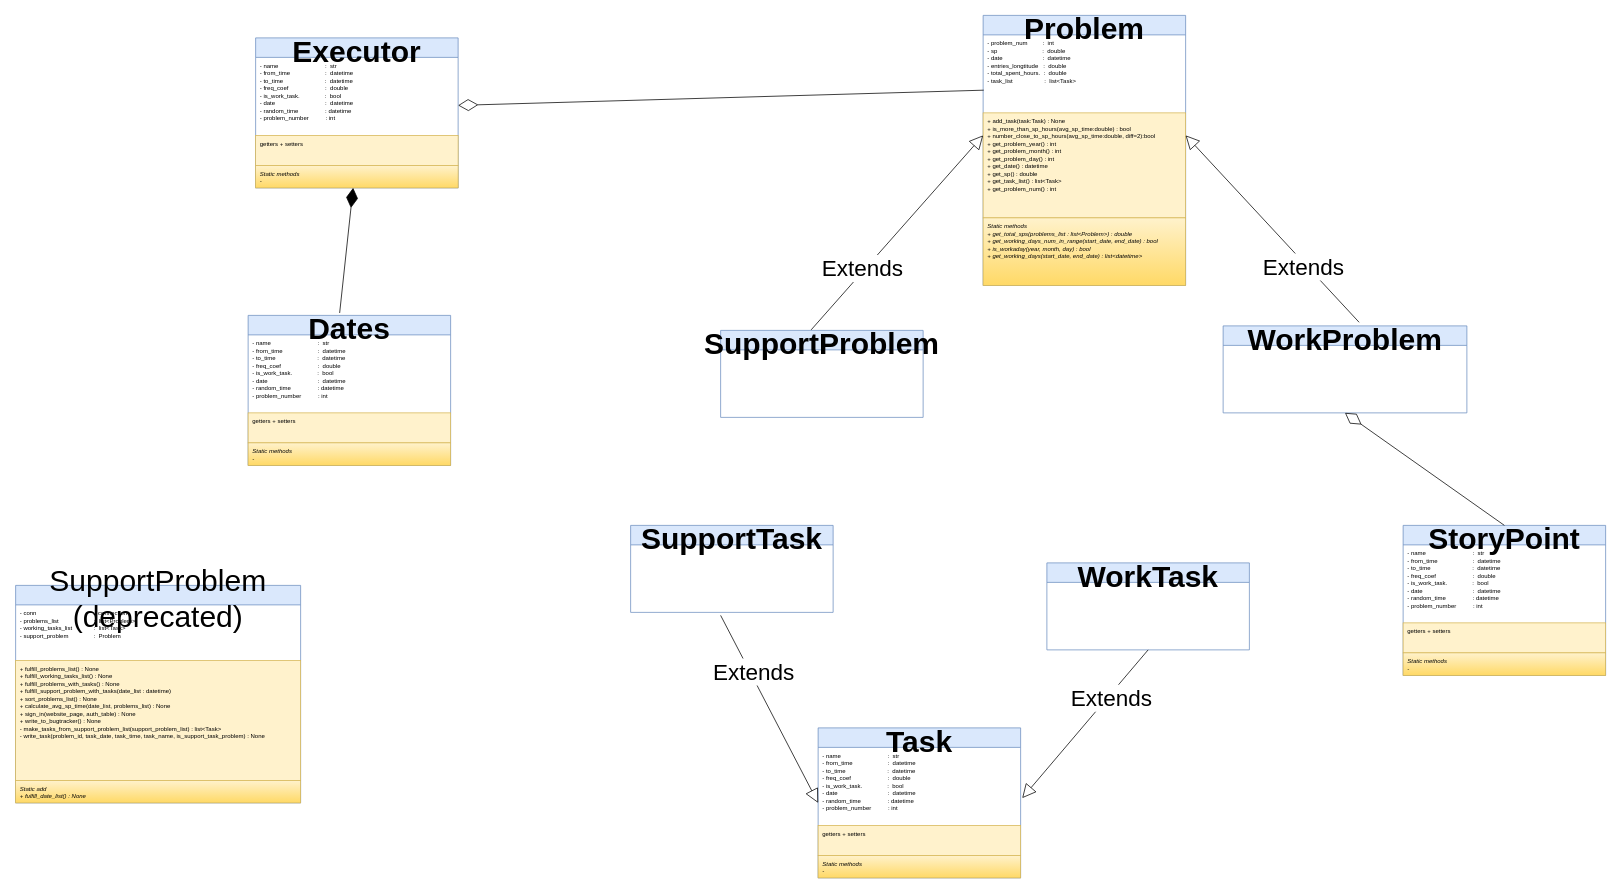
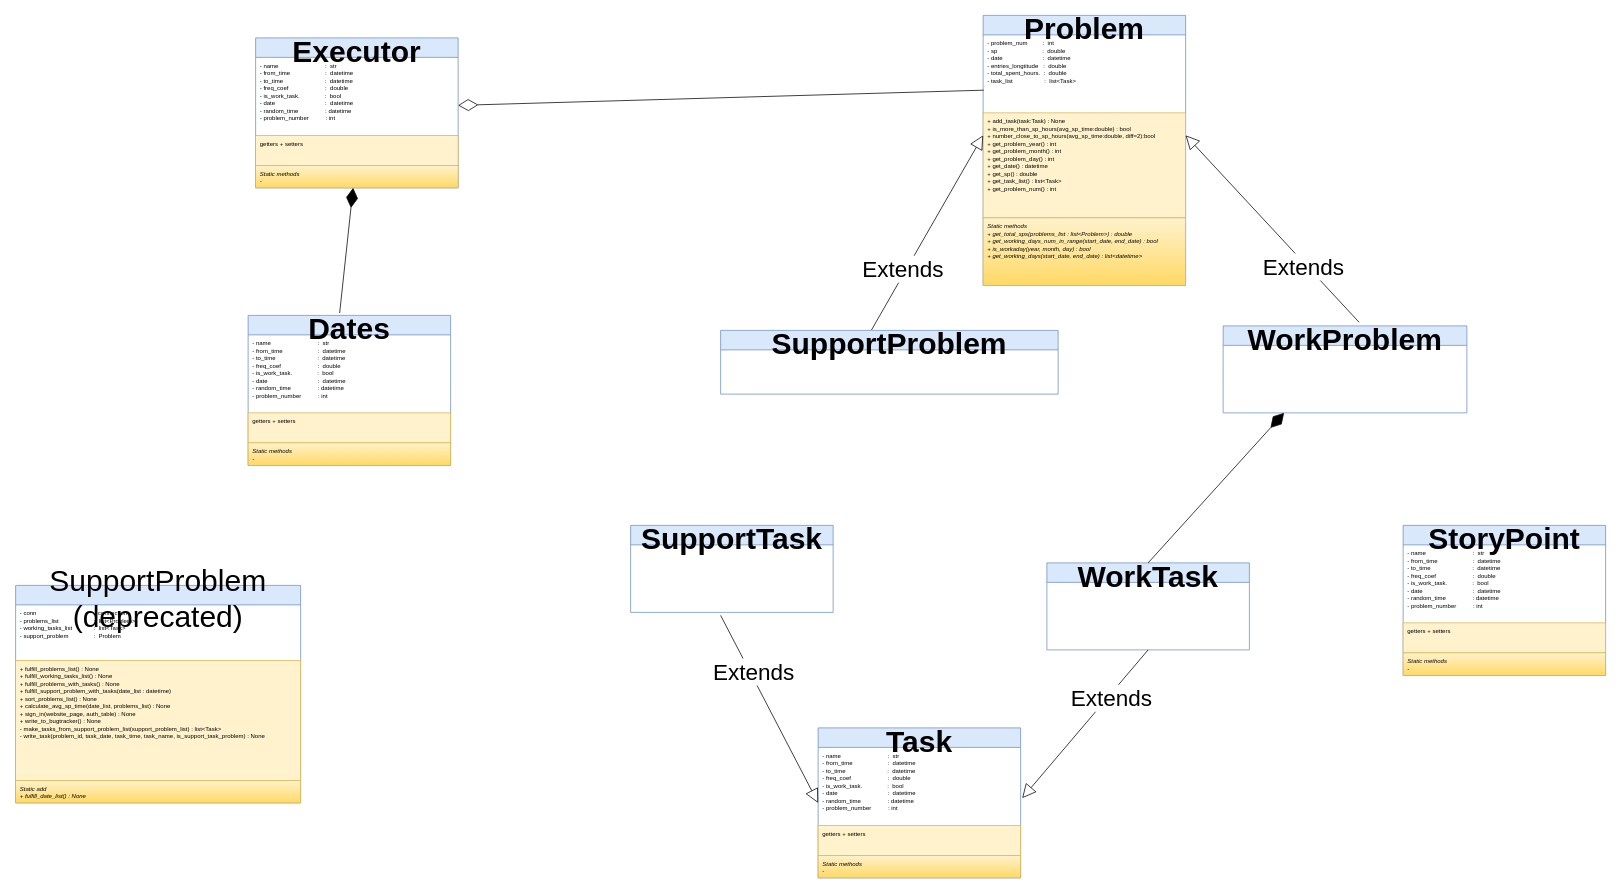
- <mxCell id="28" value="SupportProblem" style="swimlane;fontStyle=1;childLayout=stackLayout;horizontal=1;startSize=26;fillColor=#dae8fc;horizontalStack=0;resizeParent=1;resizeParentMax=0;resizeLast=0;collapsible=1;marginBottom=0;strokeColor=#6c8ebf;fontSize=40;" vertex="1" parent="1"><mxGeometry x="960" y="440" width="270" height="116" as="geometry" /></mxCell>
+ <mxCell id="28" value="SupportProblem" style="swimlane;fontStyle=1;childLayout=stackLayout;horizontal=1;startSize=26;fillColor=#dae8fc;horizontalStack=0;resizeParent=1;resizeParentMax=0;resizeLast=0;collapsible=1;marginBottom=0;strokeColor=#6c8ebf;fontSize=40;" vertex="1" parent="1"><mxGeometry x="960" y="440" width="450" height="85" as="geometry" /></mxCell>
- <mxCell id="30" value="" style="endArrow=diamondThin;endFill=0;endSize=24;html=1;fontSize=40;entryX=0.5;entryY=1;entryDx=0;entryDy=0;exitX=0.5;exitY=0;exitDx=0;exitDy=0;" edge="1" parent="1" source="15" target="27"><mxGeometry width="160" relative="1" as="geometry"><mxPoint x="1780" y="750" as="sourcePoint" /><mxPoint x="1940" y="750" as="targetPoint" /></mxGeometry></mxCell>
+ <mxCell id="35" value="" style="endArrow=diamondThin;endFill=1;endSize=24;html=1;fontSize=40;exitX=0.5;exitY=0;exitDx=0;exitDy=0;entryX=0.25;entryY=1;entryDx=0;entryDy=0;" edge="1" parent="1" source="32" target="27"><mxGeometry width="160" relative="1" as="geometry"><mxPoint x="1450" y="700" as="sourcePoint" /><mxPoint x="1570" y="556" as="targetPoint" /></mxGeometry></mxCell>
